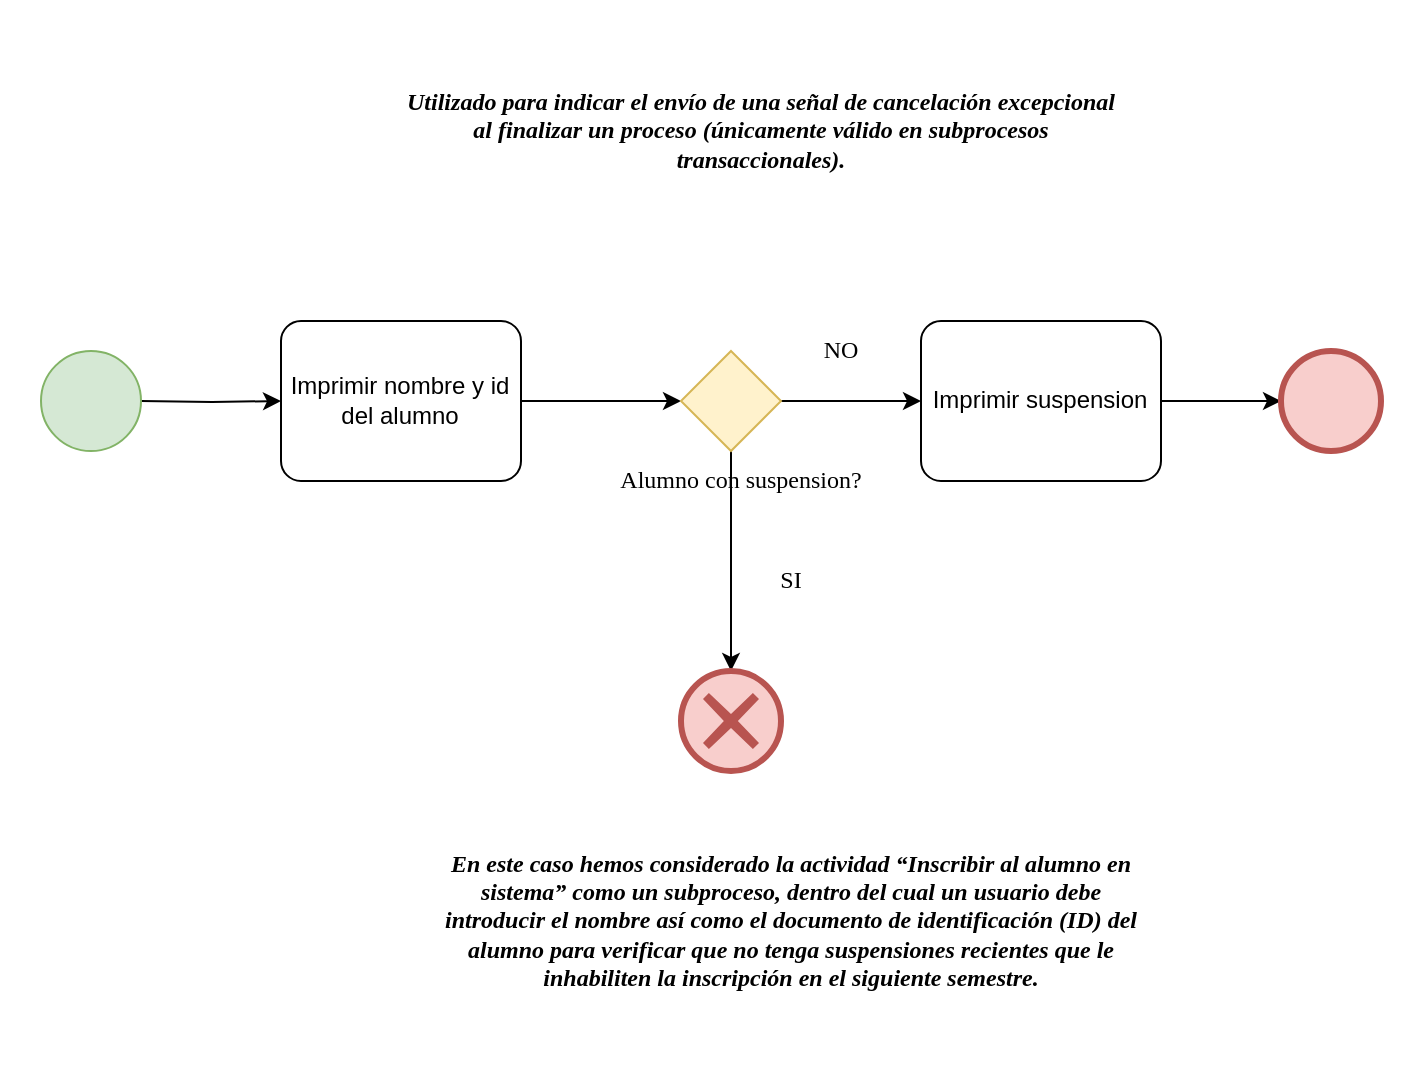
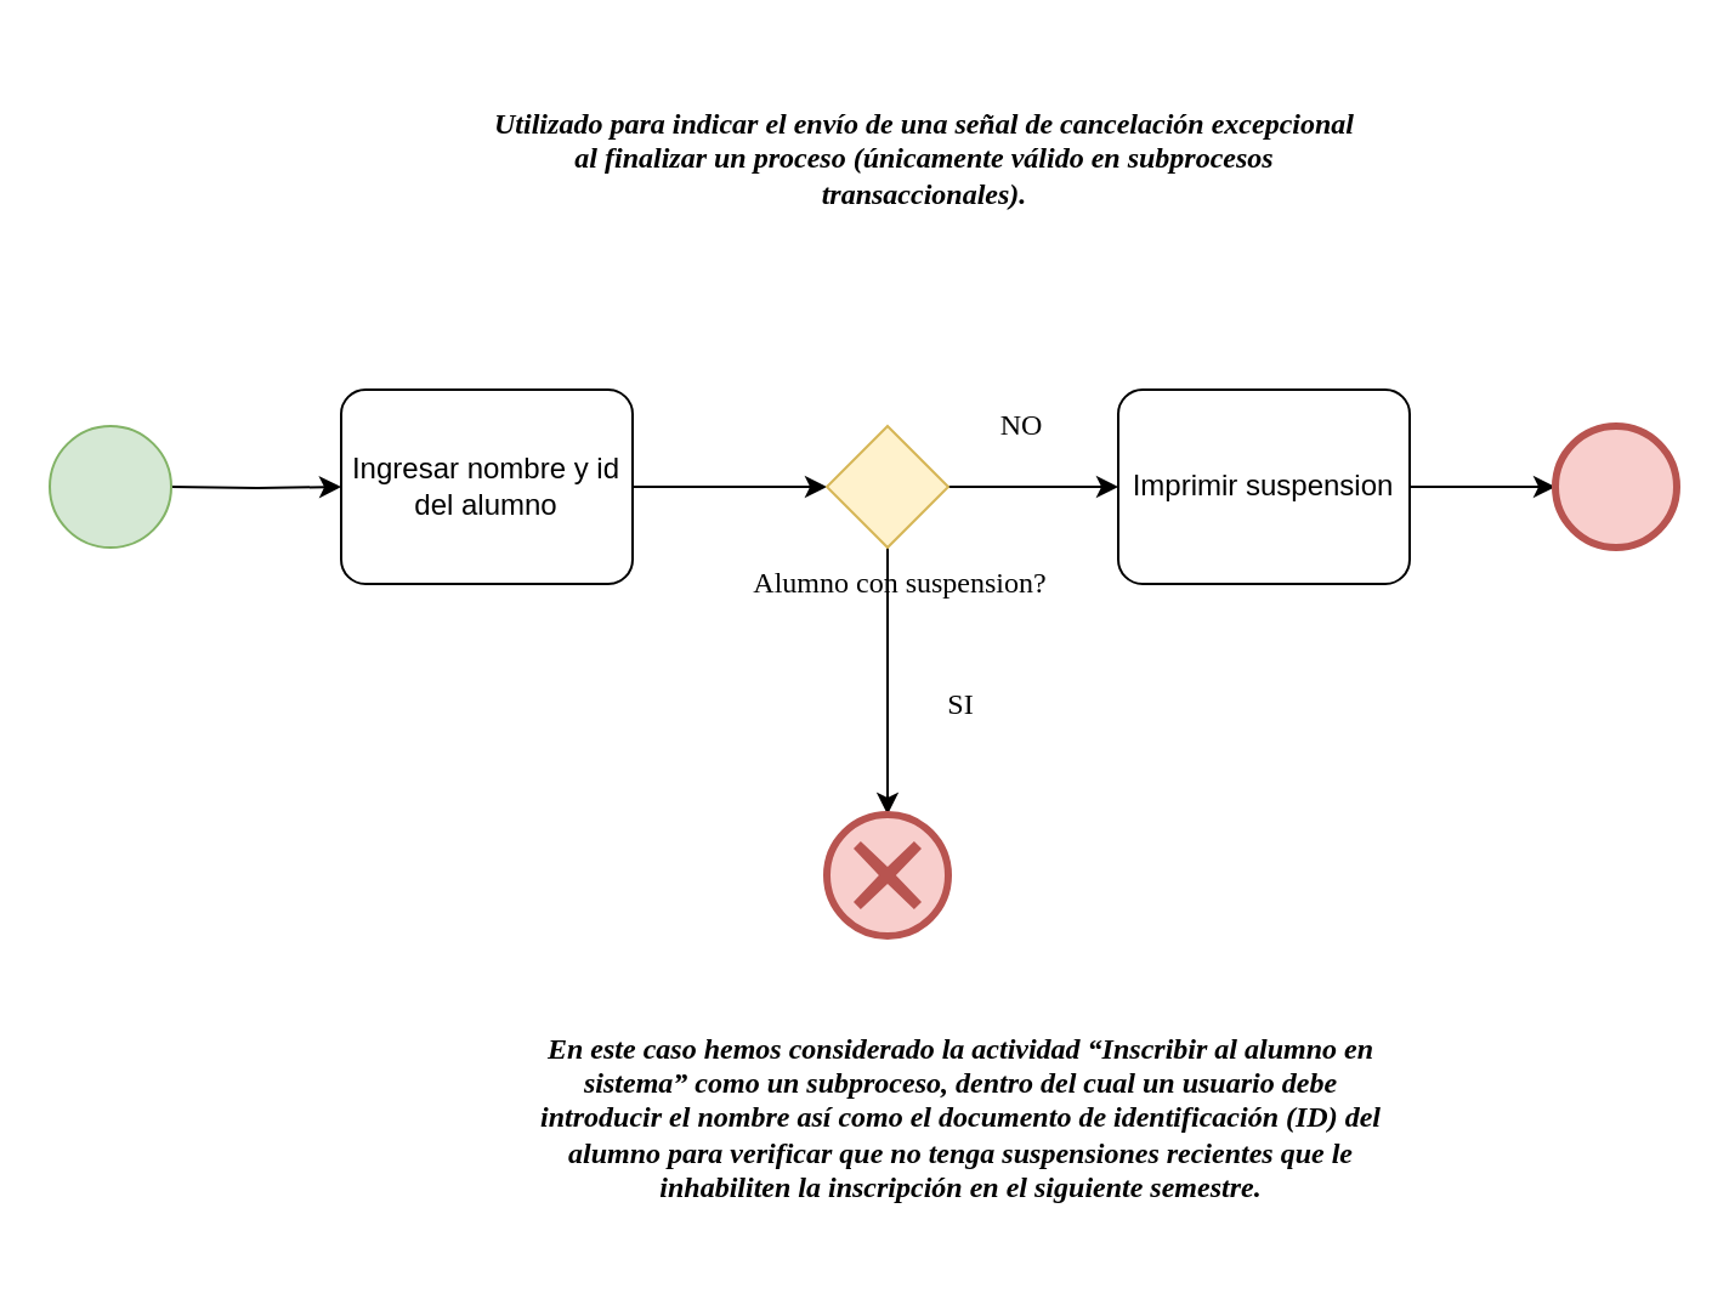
- <mxCell id="4" value="Imprimir nombre y id del alumno" style="points=[[0.25,0,0],[0.5,0,0],[0.75,0,0],[1,0.25,0],[1,0.5,0],[1,0.75,0],[0.75,1,0],[0.5,1,0],[0.25,1,0],[0,0.75,0],[0,0.5,0],[0,0.25,0]];shape=mxgraph.bpmn.task;whiteSpace=wrap;rectStyle=rounded;size=10;taskMarker=abstract;" vertex="1" parent="1"><mxGeometry x="140" y="160" width="120" height="80" as="geometry" /></mxCell>
+ <mxCell id="4" value="Ingresar nombre y id del alumno" style="points=[[0.25,0,0],[0.5,0,0],[0.75,0,0],[1,0.25,0],[1,0.5,0],[1,0.75,0],[0.75,1,0],[0.5,1,0],[0.25,1,0],[0,0.75,0],[0,0.5,0],[0,0.25,0]];shape=mxgraph.bpmn.task;whiteSpace=wrap;rectStyle=rounded;size=10;taskMarker=abstract;" vertex="1" parent="1"><mxGeometry x="140" y="160" width="120" height="80" as="geometry" /></mxCell>
